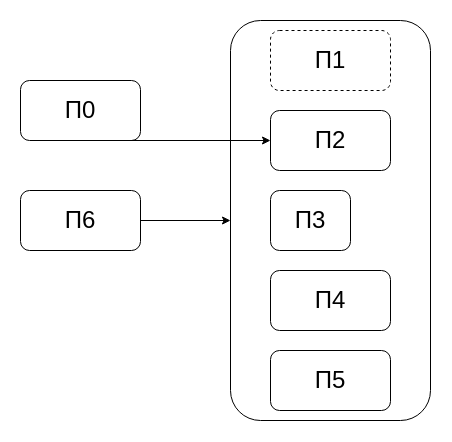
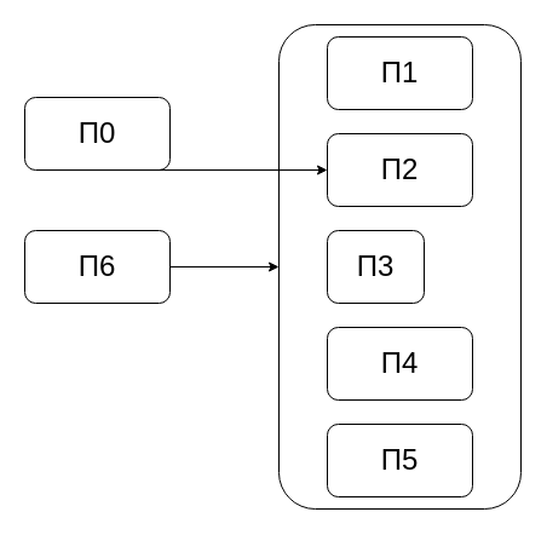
- <mxCell id="3" value="&lt;font style=&quot;font-size: 24px;&quot;&gt;П1&lt;/font&gt;" style="rounded=1;whiteSpace=wrap;html=1;dashed=1;" vertex="1" parent="1"><mxGeometry x="270" y="30" width="120" height="60" as="geometry" /></mxCell>
+ <mxCell id="3" value="&lt;font style=&quot;font-size: 24px;&quot;&gt;П1&lt;/font&gt;" style="rounded=1;whiteSpace=wrap;html=1;" vertex="1" parent="1"><mxGeometry x="270" y="30" width="120" height="60" as="geometry" /></mxCell>
